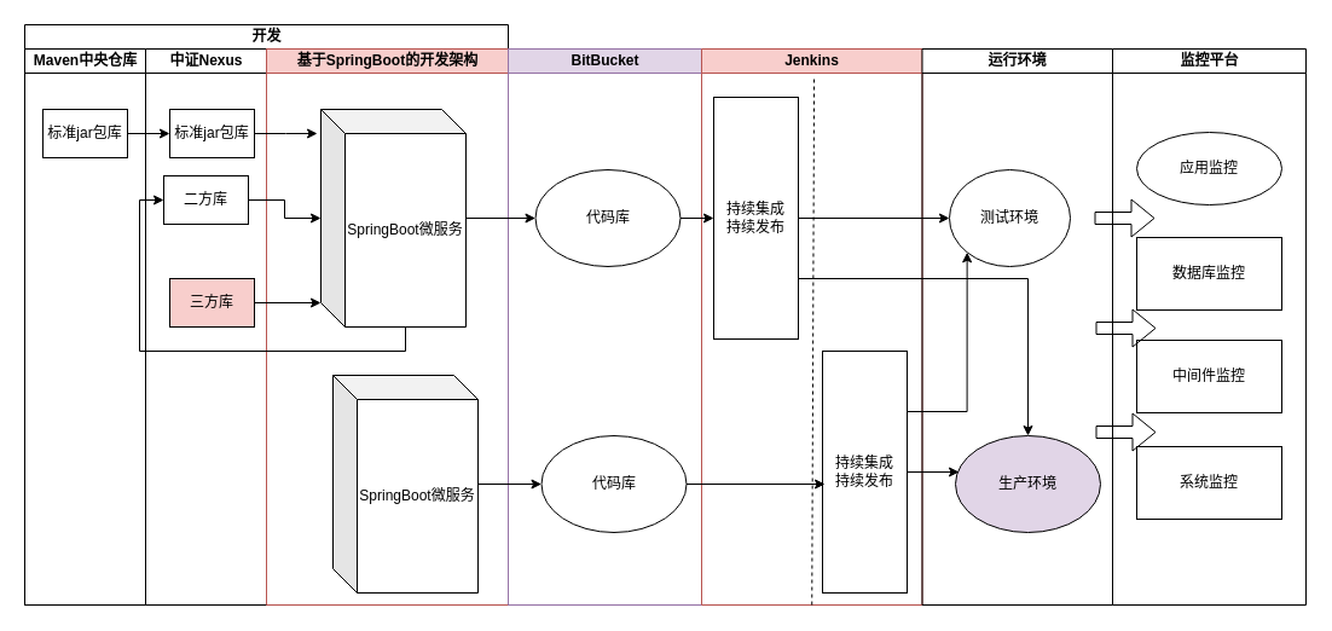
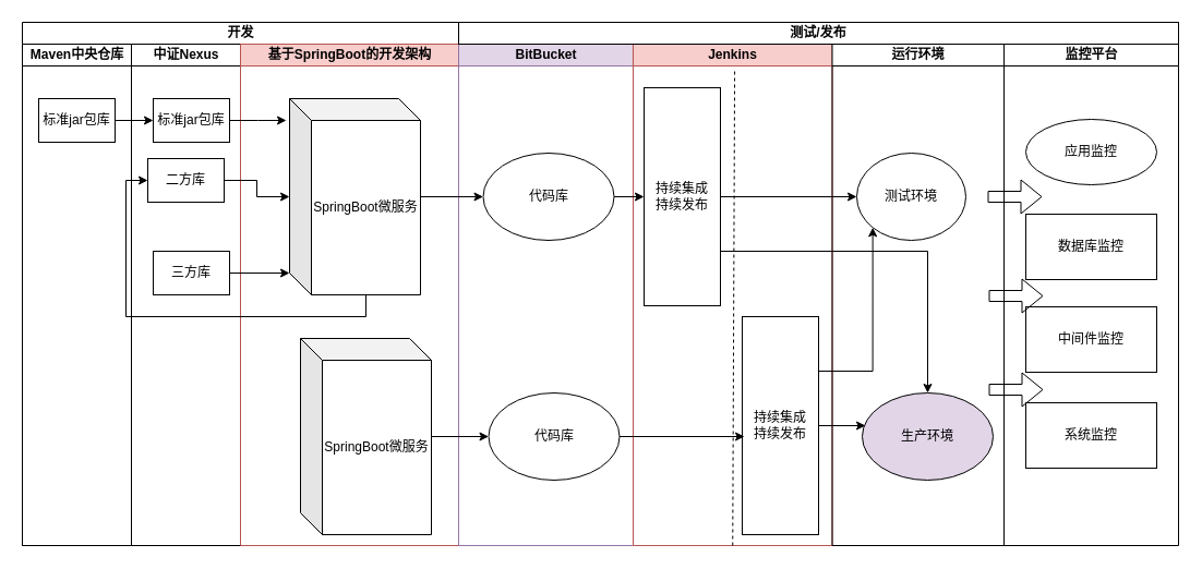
+ <mxCell id="34" value="&lt;b&gt;测试/发布&lt;/b&gt;" style="rounded=0;whiteSpace=wrap;html=1;" vertex="1" parent="1"><mxGeometry x="420" y="20" width="660" height="20" as="geometry" /></mxCell>
- <mxCell id="8" value="三方库" style="rounded=0;whiteSpace=wrap;html=1;fillColor=#f8cecc;" vertex="1" parent="5"><mxGeometry x="20" y="190" width="70" height="40" as="geometry" /></mxCell>
+ <mxCell id="8" value="三方库" style="rounded=0;whiteSpace=wrap;html=1;" vertex="1" parent="5"><mxGeometry x="20" y="190" width="70" height="40" as="geometry" /></mxCell>
